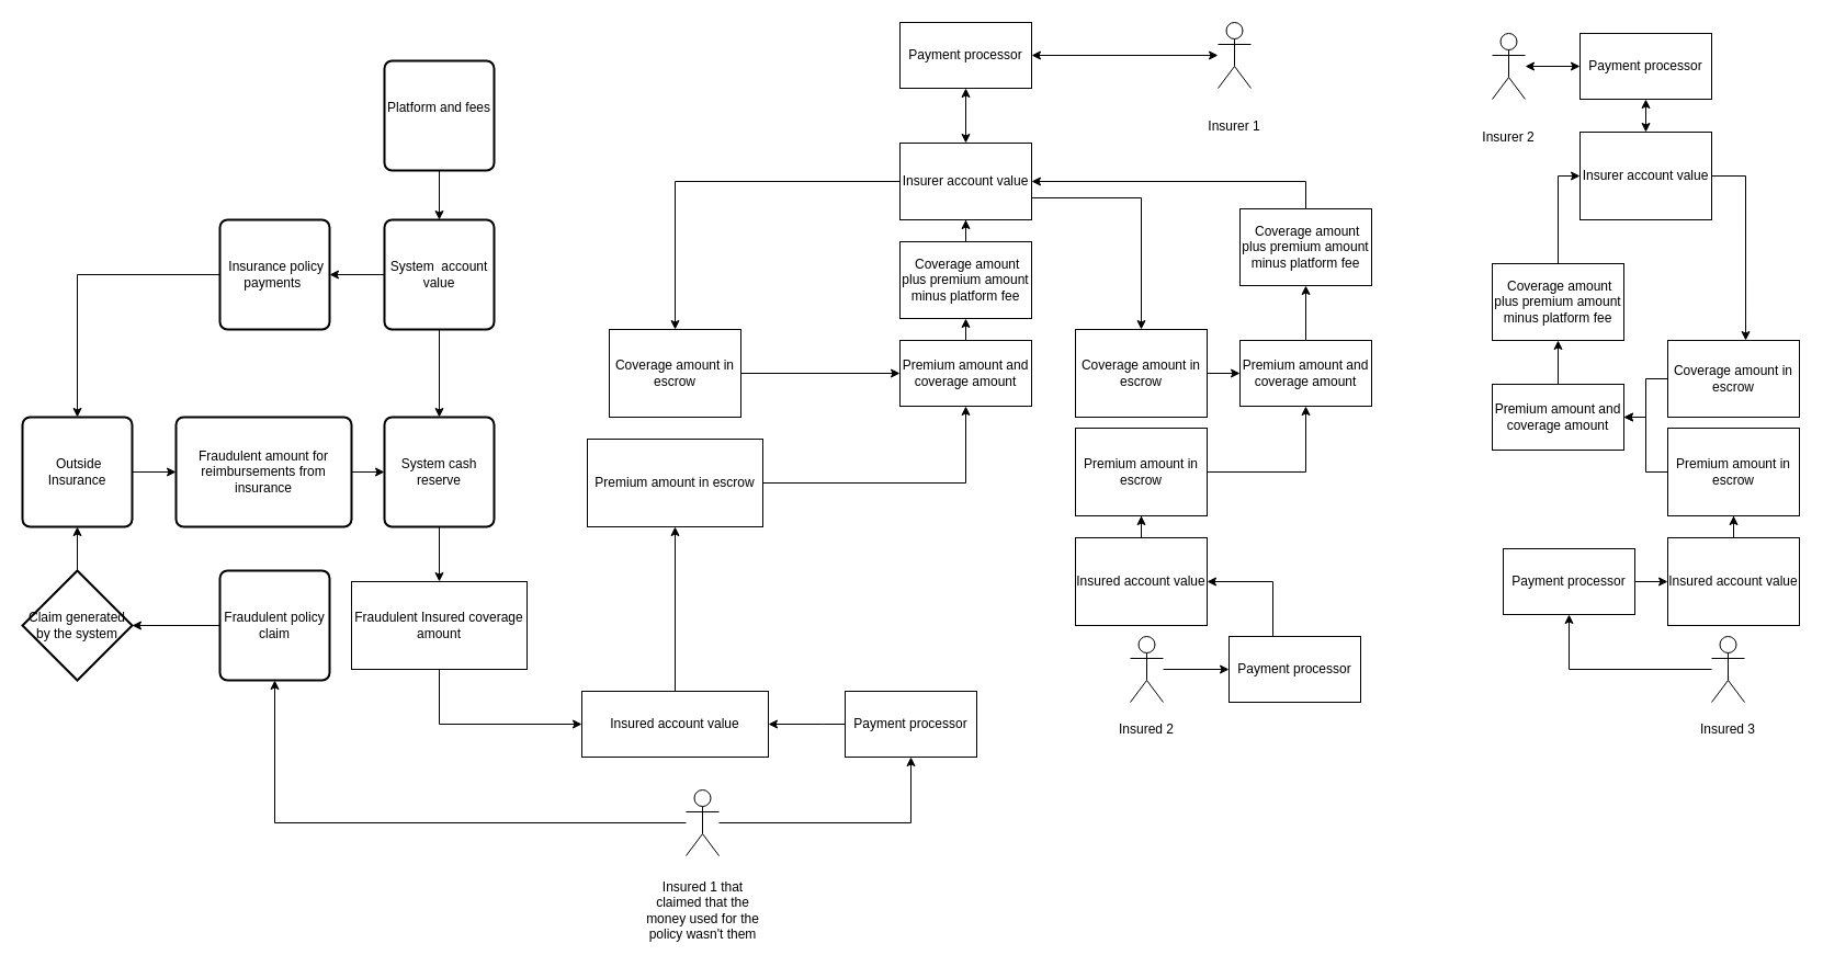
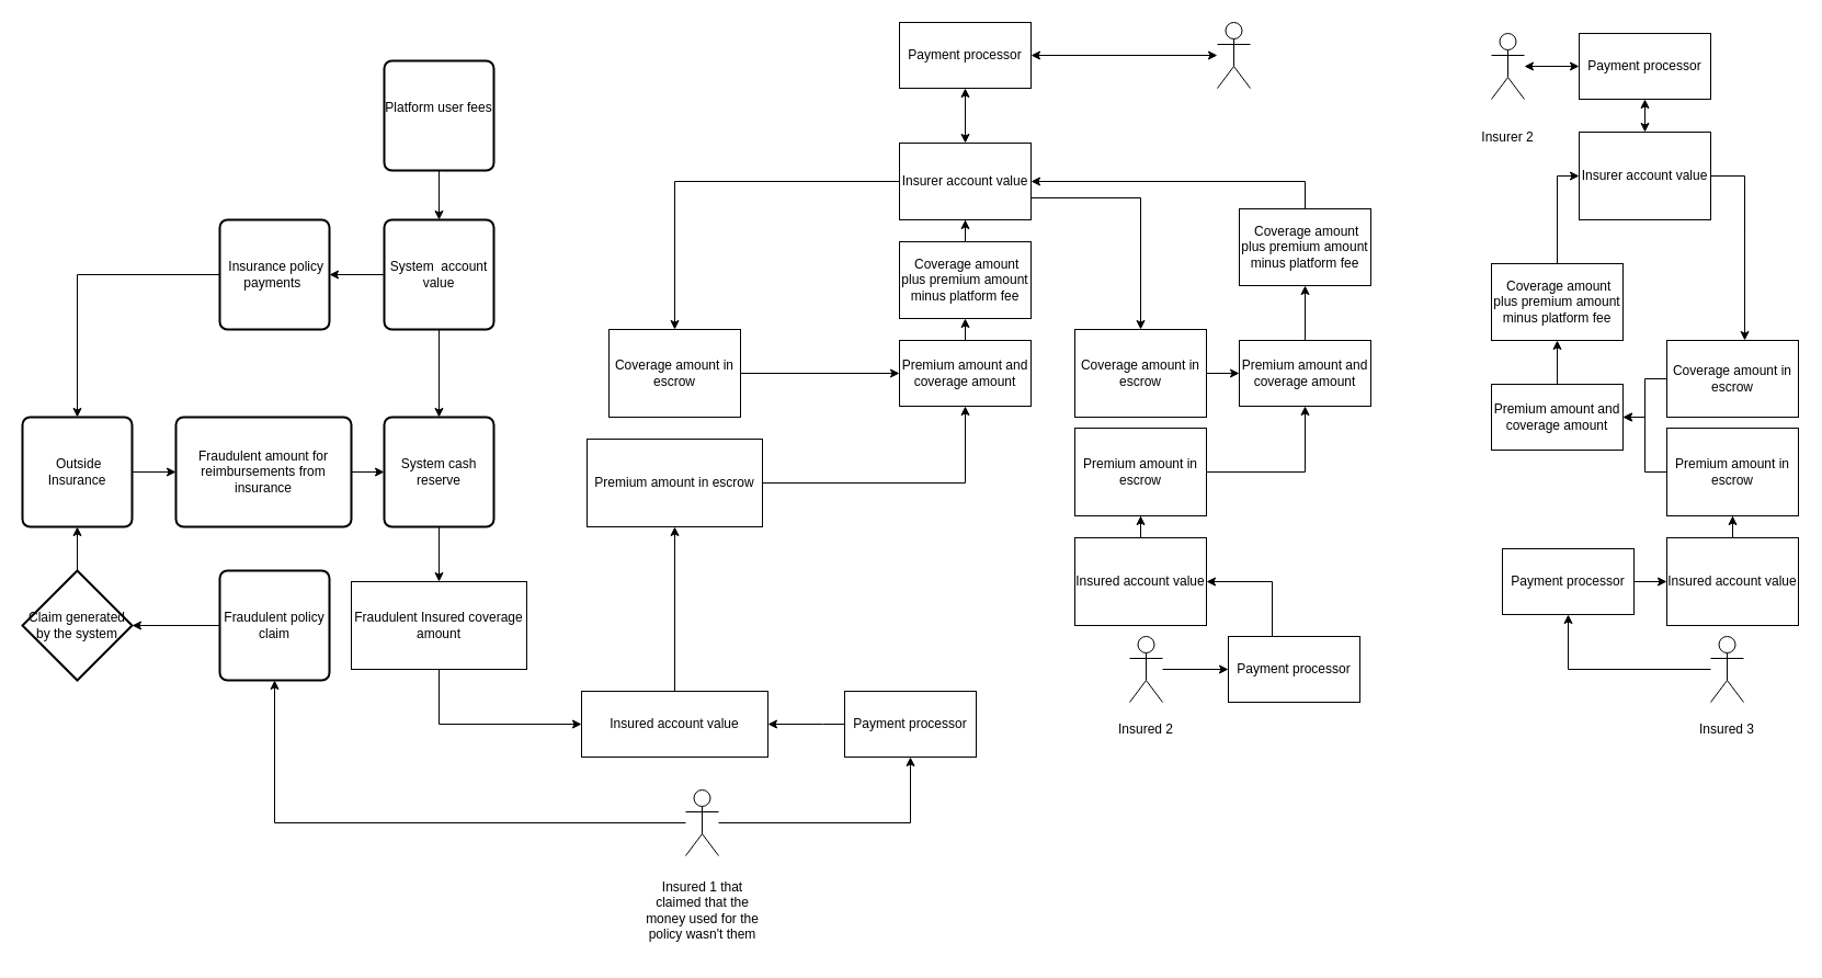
- <mxCell id="73" value="Platform and fees &amp;nbsp;" style="rounded=1;whiteSpace=wrap;html=1;absoluteArcSize=1;arcSize=14;strokeWidth=2;" vertex="1" parent="1"><mxGeometry x="350" y="55" width="100" height="100" as="geometry" /></mxCell>
+ <mxCell id="73" value="Platform user fees &amp;nbsp;" style="rounded=1;whiteSpace=wrap;html=1;absoluteArcSize=1;arcSize=14;strokeWidth=2;" vertex="1" parent="1"><mxGeometry x="350" y="55" width="100" height="100" as="geometry" /></mxCell>
- <mxCell id="52" value="Insurer 1" style="text;html=1;strokeColor=none;fillColor=none;align=center;verticalAlign=middle;whiteSpace=wrap;rounded=0;" vertex="1" parent="1"><mxGeometry x="1095" y="100" width="60" height="30" as="geometry" /></mxCell>
